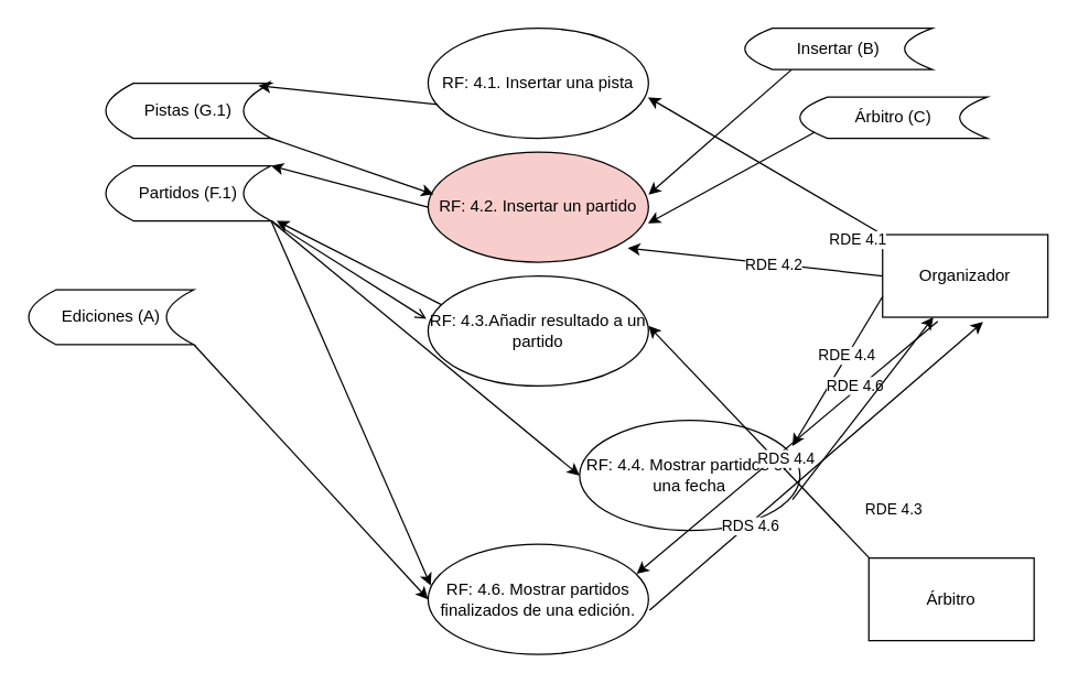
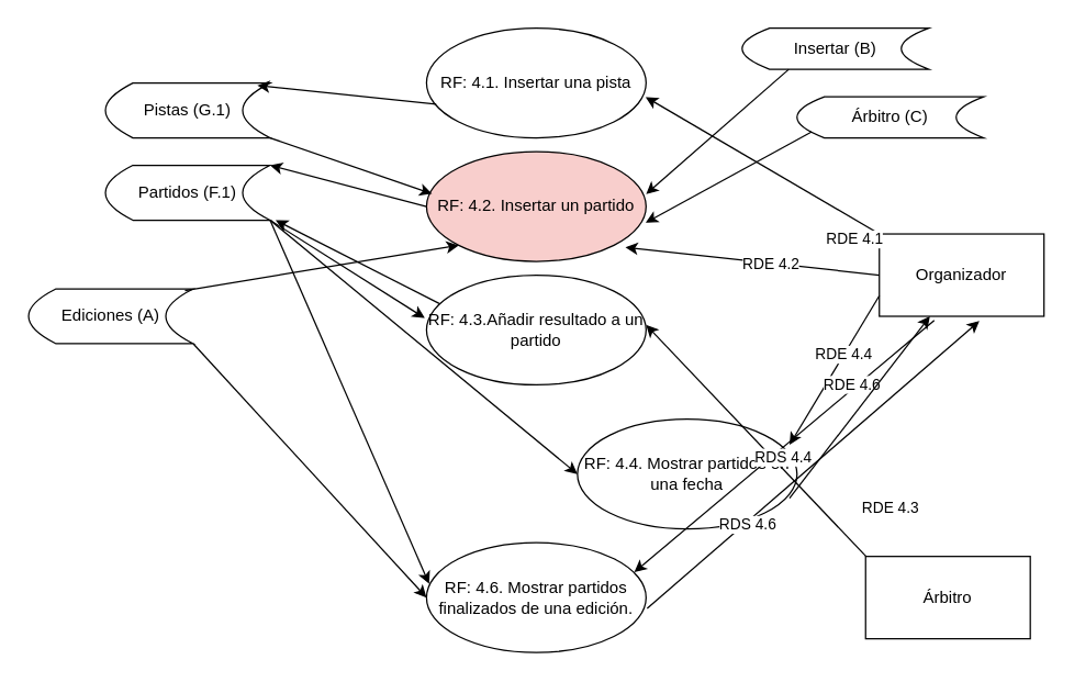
+ <mxCell id="21" value="" style="endArrow=classic;html=1;entryX=0;entryY=1;entryDx=0;entryDy=0;exitX=0.95;exitY=0.032;exitDx=0;exitDy=0;exitPerimeter=0;" edge="1" parent="1" source="9" target="5"><mxGeometry width="50" height="50" relative="1" as="geometry"><mxPoint x="400" y="250" as="sourcePoint" /><mxPoint x="450" y="200" as="targetPoint" /></mxGeometry></mxCell>
- <mxCell id="17" value="" style="endArrow=open;html=1;exitX=1;exitY=1;exitDx=0;exitDy=0;entryX=-0.008;entryY=0.391;entryDx=0;entryDy=0;entryPerimeter=0;" edge="1" parent="1" source="14" target="6"><mxGeometry width="50" height="50" relative="1" as="geometry"><mxPoint x="400" y="250" as="sourcePoint" /><mxPoint x="450" y="200" as="targetPoint" /></mxGeometry></mxCell>
+ <mxCell id="17" value="" style="endArrow=classic;html=1;exitX=1;exitY=1;exitDx=0;exitDy=0;entryX=-0.008;entryY=0.391;entryDx=0;entryDy=0;entryPerimeter=0;" edge="1" parent="1" source="14" target="6"><mxGeometry width="50" height="50" relative="1" as="geometry"><mxPoint x="400" y="250" as="sourcePoint" /><mxPoint x="450" y="200" as="targetPoint" /></mxGeometry></mxCell>
